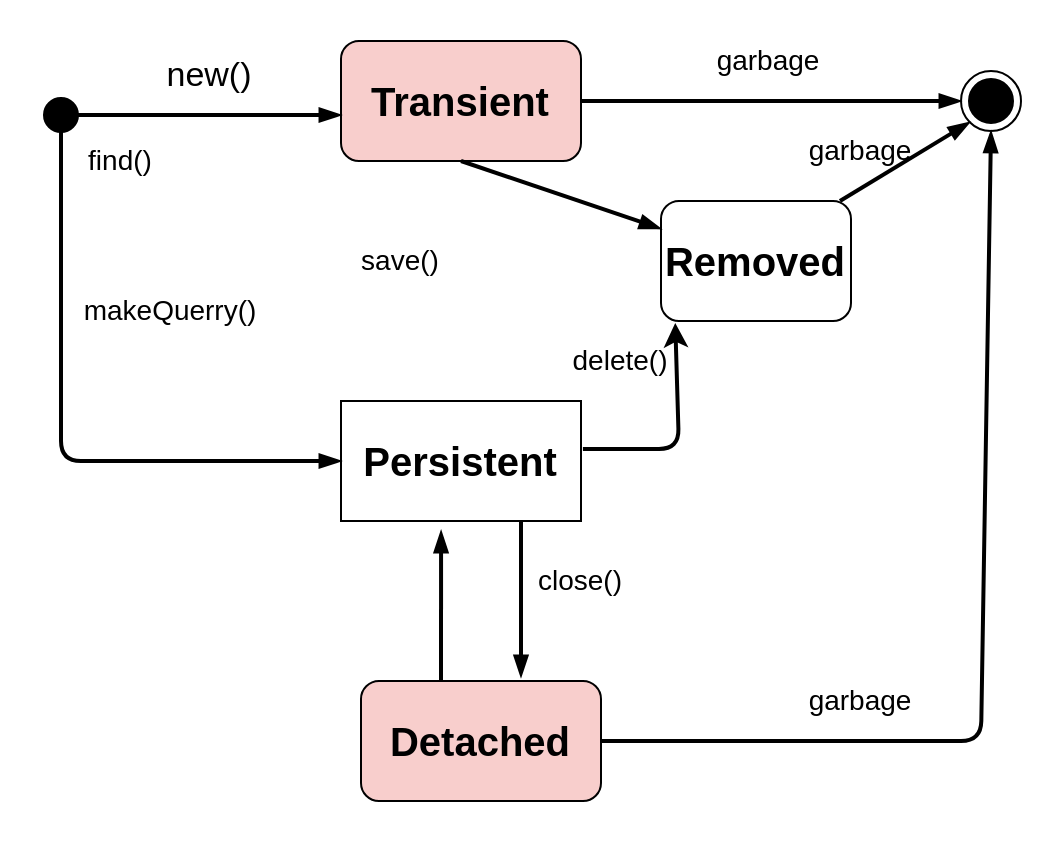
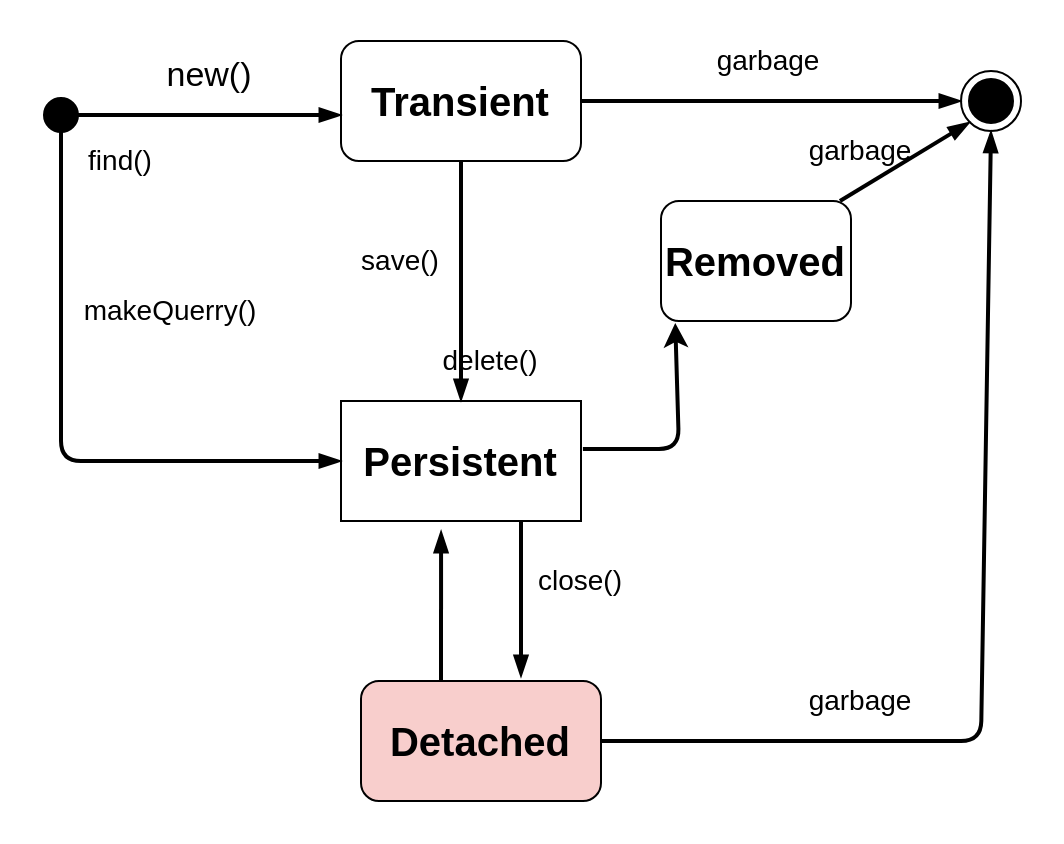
- <mxCell id="2" value="&lt;b&gt;&lt;font style=&quot;font-size: 20px&quot;&gt;Transient&lt;/font&gt;&lt;/b&gt;" style="rounded=1;whiteSpace=wrap;html=1;fillColor=#f8cecc;" vertex="1" parent="1"><mxGeometry x="170" y="20" width="120" height="60" as="geometry" /></mxCell>
+ <mxCell id="2" value="&lt;b&gt;&lt;font style=&quot;font-size: 20px&quot;&gt;Transient&lt;/font&gt;&lt;/b&gt;" style="rounded=1;whiteSpace=wrap;html=1;" vertex="1" parent="1"><mxGeometry x="170" y="20" width="120" height="60" as="geometry" /></mxCell>
- <mxCell id="8" value="" style="endArrow=blockThin;html=1;exitX=0.5;exitY=1;exitDx=0;exitDy=0;endFill=1;strokeWidth=2;" edge="1" parent="1" source="2" target="5"><mxGeometry width="50" height="50" relative="1" as="geometry"><mxPoint x="190" y="170" as="sourcePoint" /><mxPoint x="240" y="120" as="targetPoint" /></mxGeometry></mxCell>
+ <mxCell id="8" value="" style="endArrow=blockThin;html=1;exitX=0.5;exitY=1;exitDx=0;exitDy=0;entryX=0.5;entryY=0;entryDx=0;entryDy=0;endFill=1;strokeWidth=2;" edge="1" parent="1" source="2" target="3"><mxGeometry width="50" height="50" relative="1" as="geometry"><mxPoint x="190" y="170" as="sourcePoint" /><mxPoint x="240" y="120" as="targetPoint" /></mxGeometry></mxCell>
- <mxCell id="18" value="&lt;font style=&quot;font-size: 14px&quot;&gt;delete()&lt;/font&gt;" style="text;html=1;strokeColor=none;fillColor=none;align=center;verticalAlign=middle;whiteSpace=wrap;rounded=0;" vertex="1" parent="1"><mxGeometry x="290" y="170" width="40" height="20" as="geometry" /></mxCell>
+ <mxCell id="18" value="&lt;font style=&quot;font-size: 14px&quot;&gt;delete()&lt;/font&gt;" style="text;html=1;strokeColor=none;fillColor=none;align=center;verticalAlign=middle;whiteSpace=wrap;rounded=0;" vertex="1" parent="1"><mxGeometry x="225" y="170" width="40" height="20" as="geometry" /></mxCell>
